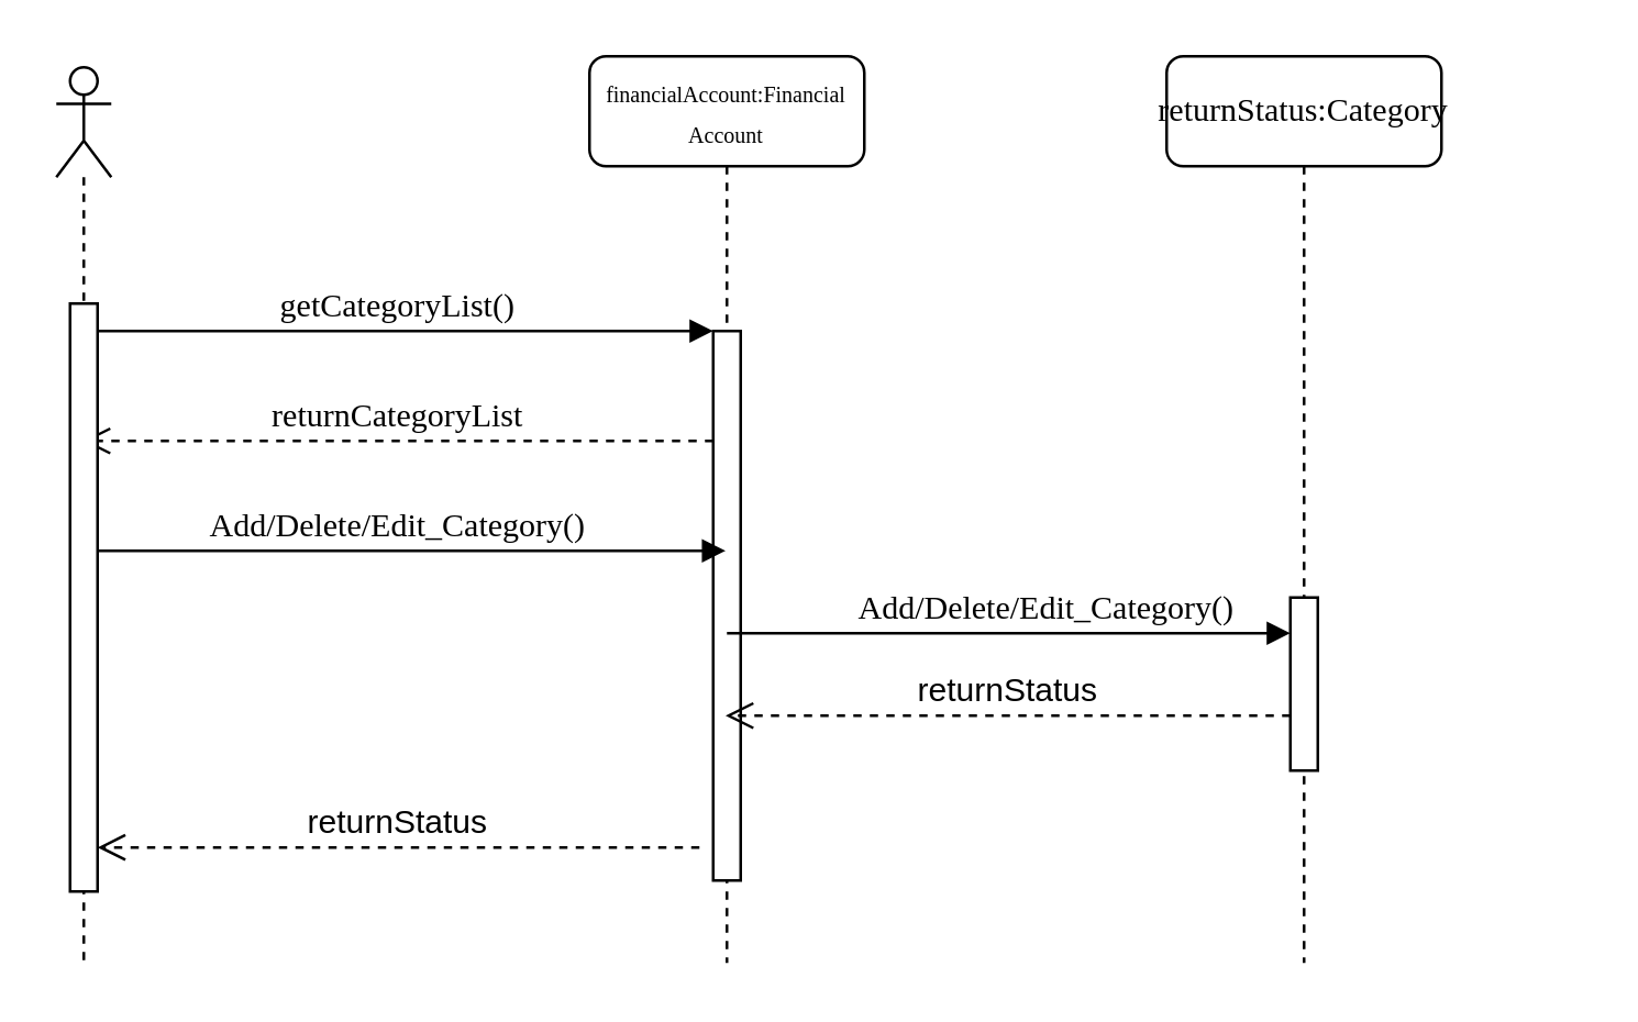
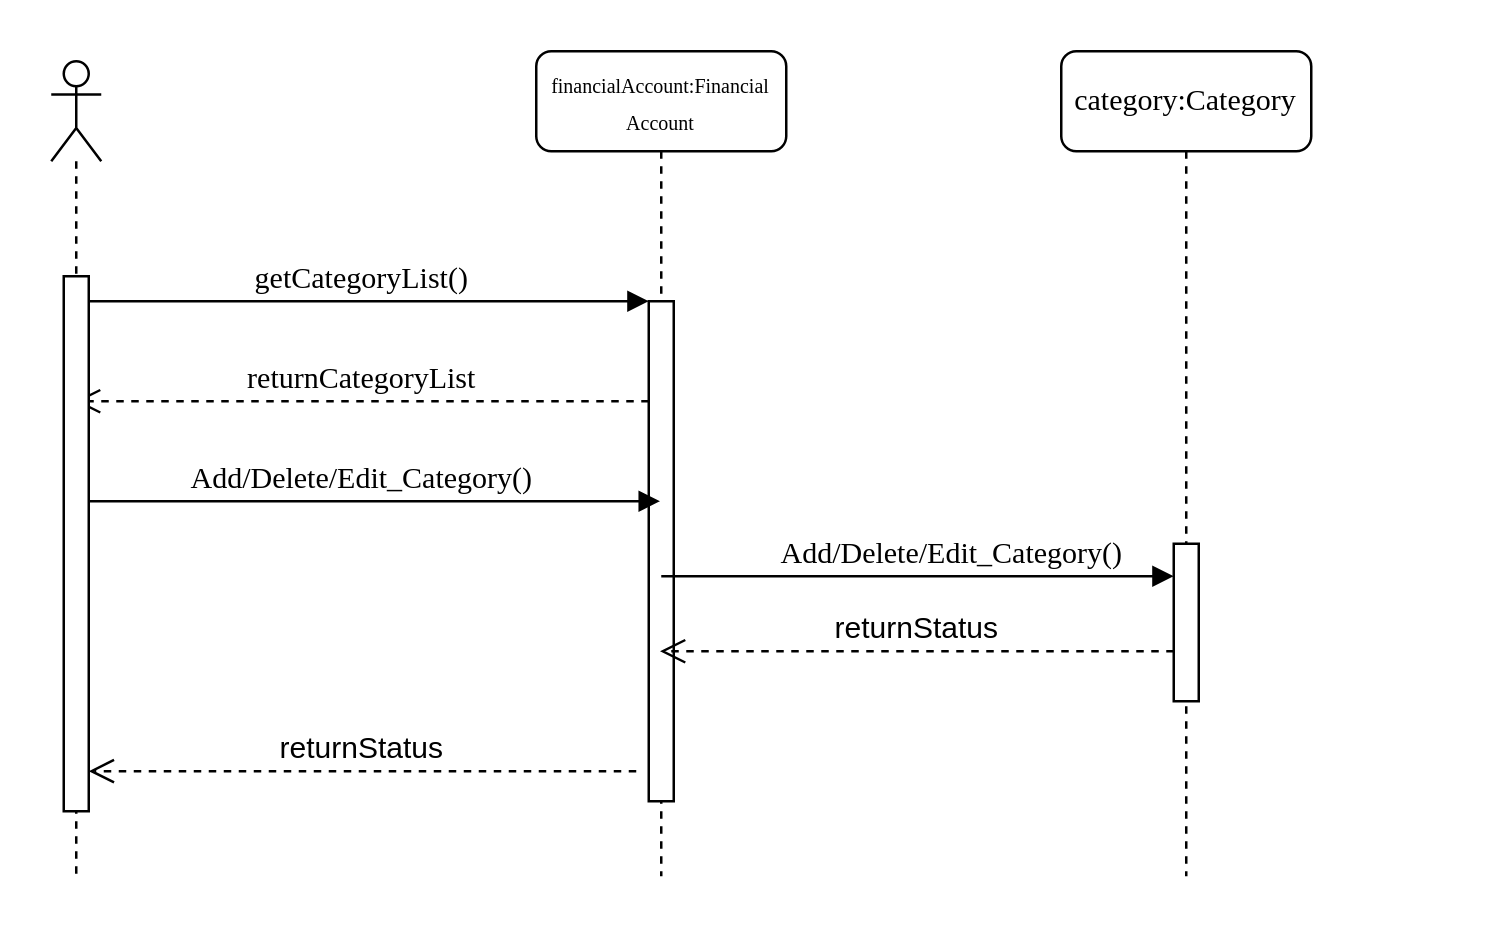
- <mxCell id="10" value="&lt;span style=&quot;white-space: nowrap&quot;&gt;returnStatus:Category&lt;/span&gt;" style="shape=umlLifeline;perimeter=lifelinePerimeter;whiteSpace=wrap;html=1;container=1;collapsible=0;recursiveResize=0;outlineConnect=0;rounded=1;shadow=0;comic=0;labelBackgroundColor=none;strokeColor=#000000;strokeWidth=1;fillColor=#FFFFFF;fontFamily=Verdana;fontSize=12;fontColor=#000000;align=center;" parent="1" vertex="1"><mxGeometry x="424" y="20" width="100" height="330" as="geometry" /></mxCell>
+ <mxCell id="10" value="&lt;span style=&quot;white-space: nowrap&quot;&gt;category:Category&lt;/span&gt;" style="shape=umlLifeline;perimeter=lifelinePerimeter;whiteSpace=wrap;html=1;container=1;collapsible=0;recursiveResize=0;outlineConnect=0;rounded=1;shadow=0;comic=0;labelBackgroundColor=none;strokeColor=#000000;strokeWidth=1;fillColor=#FFFFFF;fontFamily=Verdana;fontSize=12;fontColor=#000000;align=center;" parent="1" vertex="1"><mxGeometry x="424" y="20" width="100" height="330" as="geometry" /></mxCell>
